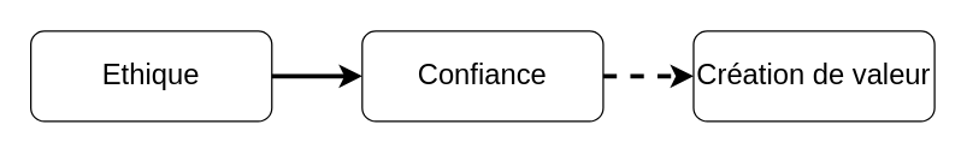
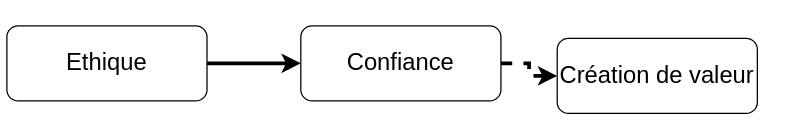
- <mxCell id="3" value="&lt;font style=&quot;font-size: 19px;&quot;&gt;Ethique&lt;/font&gt;" style="text;html=1;align=center;verticalAlign=middle;whiteSpace=wrap;rounded=1;strokeColor=default;" parent="1" vertex="1"><mxGeometry x="20" y="20" width="160" height="60" as="geometry" /></mxCell>
+ <mxCell id="3" value="&lt;font style=&quot;font-size: 19px;&quot;&gt;Ethique&lt;/font&gt;" style="text;html=1;align=center;verticalAlign=middle;whiteSpace=wrap;rounded=1;strokeColor=default;" parent="1" vertex="1"><mxGeometry x="5" y="20" width="160" height="60" as="geometry" /></mxCell>
- <mxCell id="6" value="&lt;font style=&quot;font-size: 19px;&quot;&gt;Création de valeur&lt;/font&gt;" style="text;html=1;align=center;verticalAlign=middle;whiteSpace=wrap;rounded=1;strokeColor=default;" parent="1" vertex="1"><mxGeometry x="460" y="20" width="160" height="60" as="geometry" /></mxCell>
+ <mxCell id="6" value="&lt;font style=&quot;font-size: 19px;&quot;&gt;Création de valeur&lt;/font&gt;" style="text;html=1;align=center;verticalAlign=middle;whiteSpace=wrap;rounded=1;strokeColor=default;" parent="1" vertex="1"><mxGeometry x="445" y="30" width="160" height="60" as="geometry" /></mxCell>
